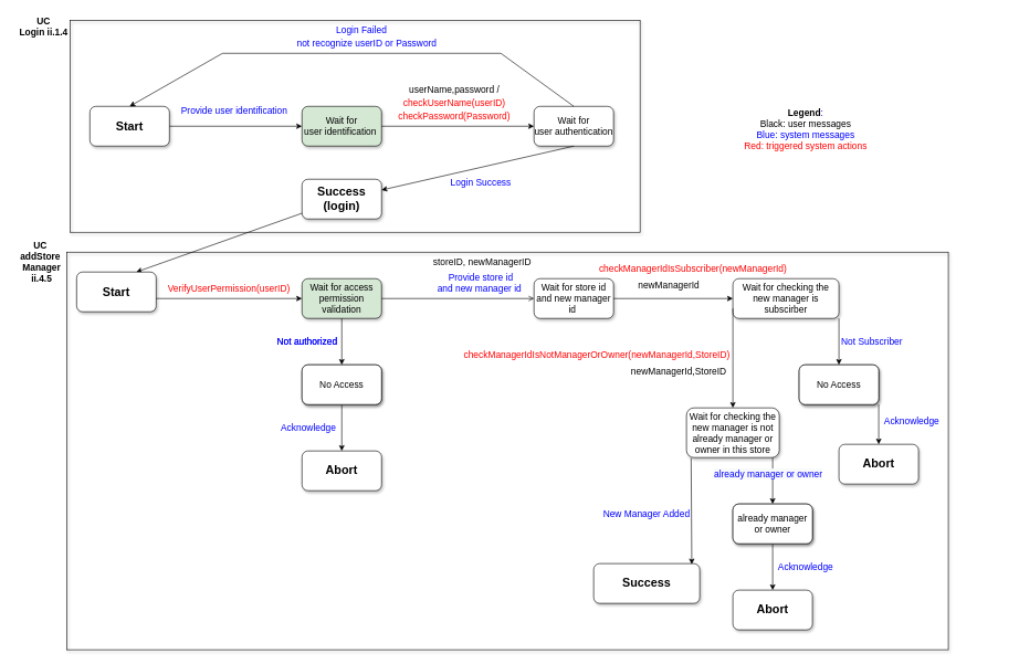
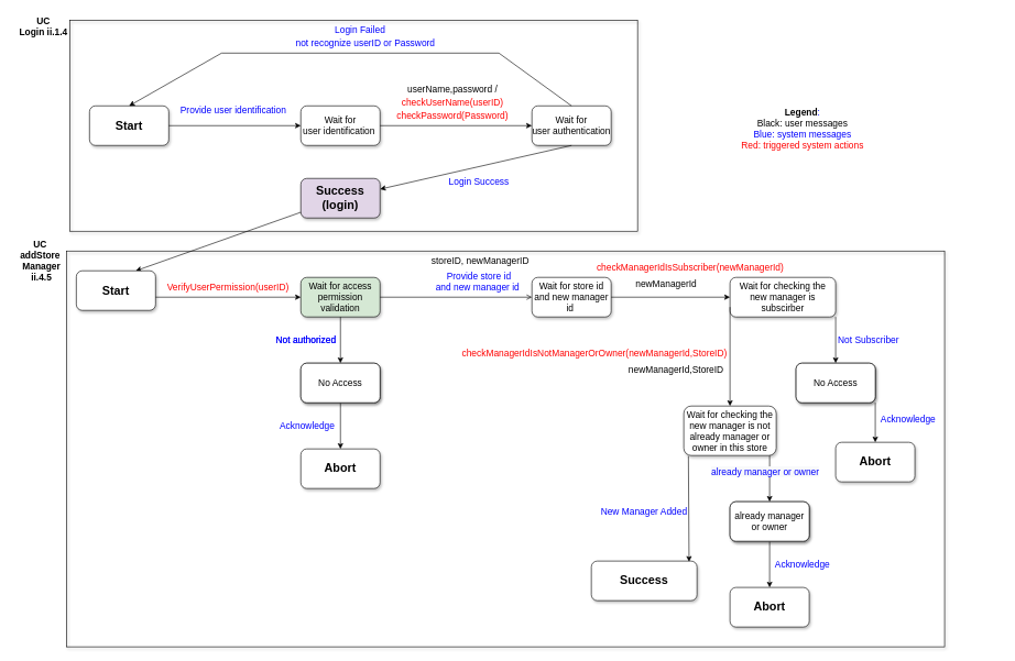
- <mxCell id="3" value="&lt;font style=&quot;font-size: 14px&quot;&gt;Wait for user&amp;nbsp;identification&amp;nbsp;&lt;/font&gt;" style="rounded=1;whiteSpace=wrap;html=1;shadow=1;strokeColor=#000000;fillColor=#d5e8d4;" vertex="1" parent="1"><mxGeometry x="455" y="160" width="120" height="60" as="geometry" /></mxCell>
+ <mxCell id="3" value="&lt;font style=&quot;font-size: 14px&quot;&gt;Wait for user&amp;nbsp;identification&amp;nbsp;&lt;/font&gt;" style="rounded=1;whiteSpace=wrap;html=1;shadow=1;strokeColor=#000000;" vertex="1" parent="1"><mxGeometry x="455" y="160" width="120" height="60" as="geometry" /></mxCell>
- <mxCell id="11" value="&lt;span style=&quot;font-size: 18px&quot;&gt;&lt;b&gt;Success&lt;br&gt;(login)&lt;br&gt;&lt;/b&gt;&lt;/span&gt;" style="rounded=1;whiteSpace=wrap;html=1;shadow=1;strokeColor=#000000;" vertex="1" parent="1"><mxGeometry x="455" y="270" width="120" height="60" as="geometry" /></mxCell>
+ <mxCell id="11" value="&lt;span style=&quot;font-size: 18px&quot;&gt;&lt;b&gt;Success&lt;br&gt;(login)&lt;br&gt;&lt;/b&gt;&lt;/span&gt;" style="rounded=1;whiteSpace=wrap;html=1;shadow=1;strokeColor=#000000;fillColor=#e1d5e7;" vertex="1" parent="1"><mxGeometry x="455" y="270" width="120" height="60" as="geometry" /></mxCell>
